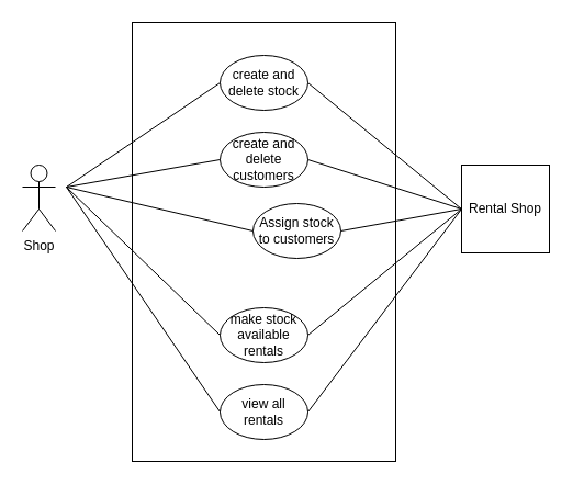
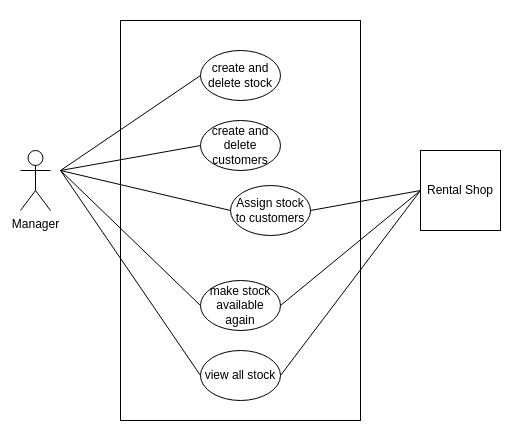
- <mxCell id="15" value="" style="endArrow=none;html=1;entryX=0;entryY=0.5;entryDx=0;entryDy=0;exitX=1;exitY=0.5;exitDx=0;exitDy=0;" parent="1" source="5" target="4" edge="1"><mxGeometry width="50" height="50" relative="1" as="geometry"><mxPoint x="10" y="490" as="sourcePoint" /><mxPoint x="60" y="440" as="targetPoint" /></mxGeometry></mxCell>
- <mxCell id="16" value="" style="endArrow=none;html=1;entryX=0;entryY=0.5;entryDx=0;entryDy=0;exitX=1;exitY=0.5;exitDx=0;exitDy=0;" parent="1" source="6" target="4" edge="1"><mxGeometry width="50" height="50" relative="1" as="geometry"><mxPoint x="10" y="490" as="sourcePoint" /><mxPoint x="60" y="440" as="targetPoint" /></mxGeometry></mxCell>
- <mxCell id="2" value="Shop" style="shape=umlActor;verticalLabelPosition=bottom;labelBackgroundColor=#ffffff;verticalAlign=top;html=1;outlineConnect=0;" parent="1" vertex="1"><mxGeometry x="20" y="150" width="30" height="60" as="geometry" /></mxCell>
+ <mxCell id="2" value="Manager" style="shape=umlActor;verticalLabelPosition=bottom;labelBackgroundColor=#ffffff;verticalAlign=top;html=1;outlineConnect=0;" parent="1" vertex="1"><mxGeometry x="20" y="150" width="30" height="60" as="geometry" /></mxCell>
- <mxCell id="8" value="make stock available rentals" style="ellipse;whiteSpace=wrap;html=1;" parent="1" vertex="1"><mxGeometry x="200" y="280" width="80" height="50" as="geometry" /></mxCell>
+ <mxCell id="8" value="make stock available again" style="ellipse;whiteSpace=wrap;html=1;" parent="1" vertex="1"><mxGeometry x="200" y="280" width="80" height="50" as="geometry" /></mxCell>
- <mxCell id="9" value="view all rentals" style="ellipse;whiteSpace=wrap;html=1;" parent="1" vertex="1"><mxGeometry x="200" y="350" width="80" height="50" as="geometry" /></mxCell>
+ <mxCell id="9" value="view all stock" style="ellipse;whiteSpace=wrap;html=1;" parent="1" vertex="1"><mxGeometry x="200" y="350" width="80" height="50" as="geometry" /></mxCell>
